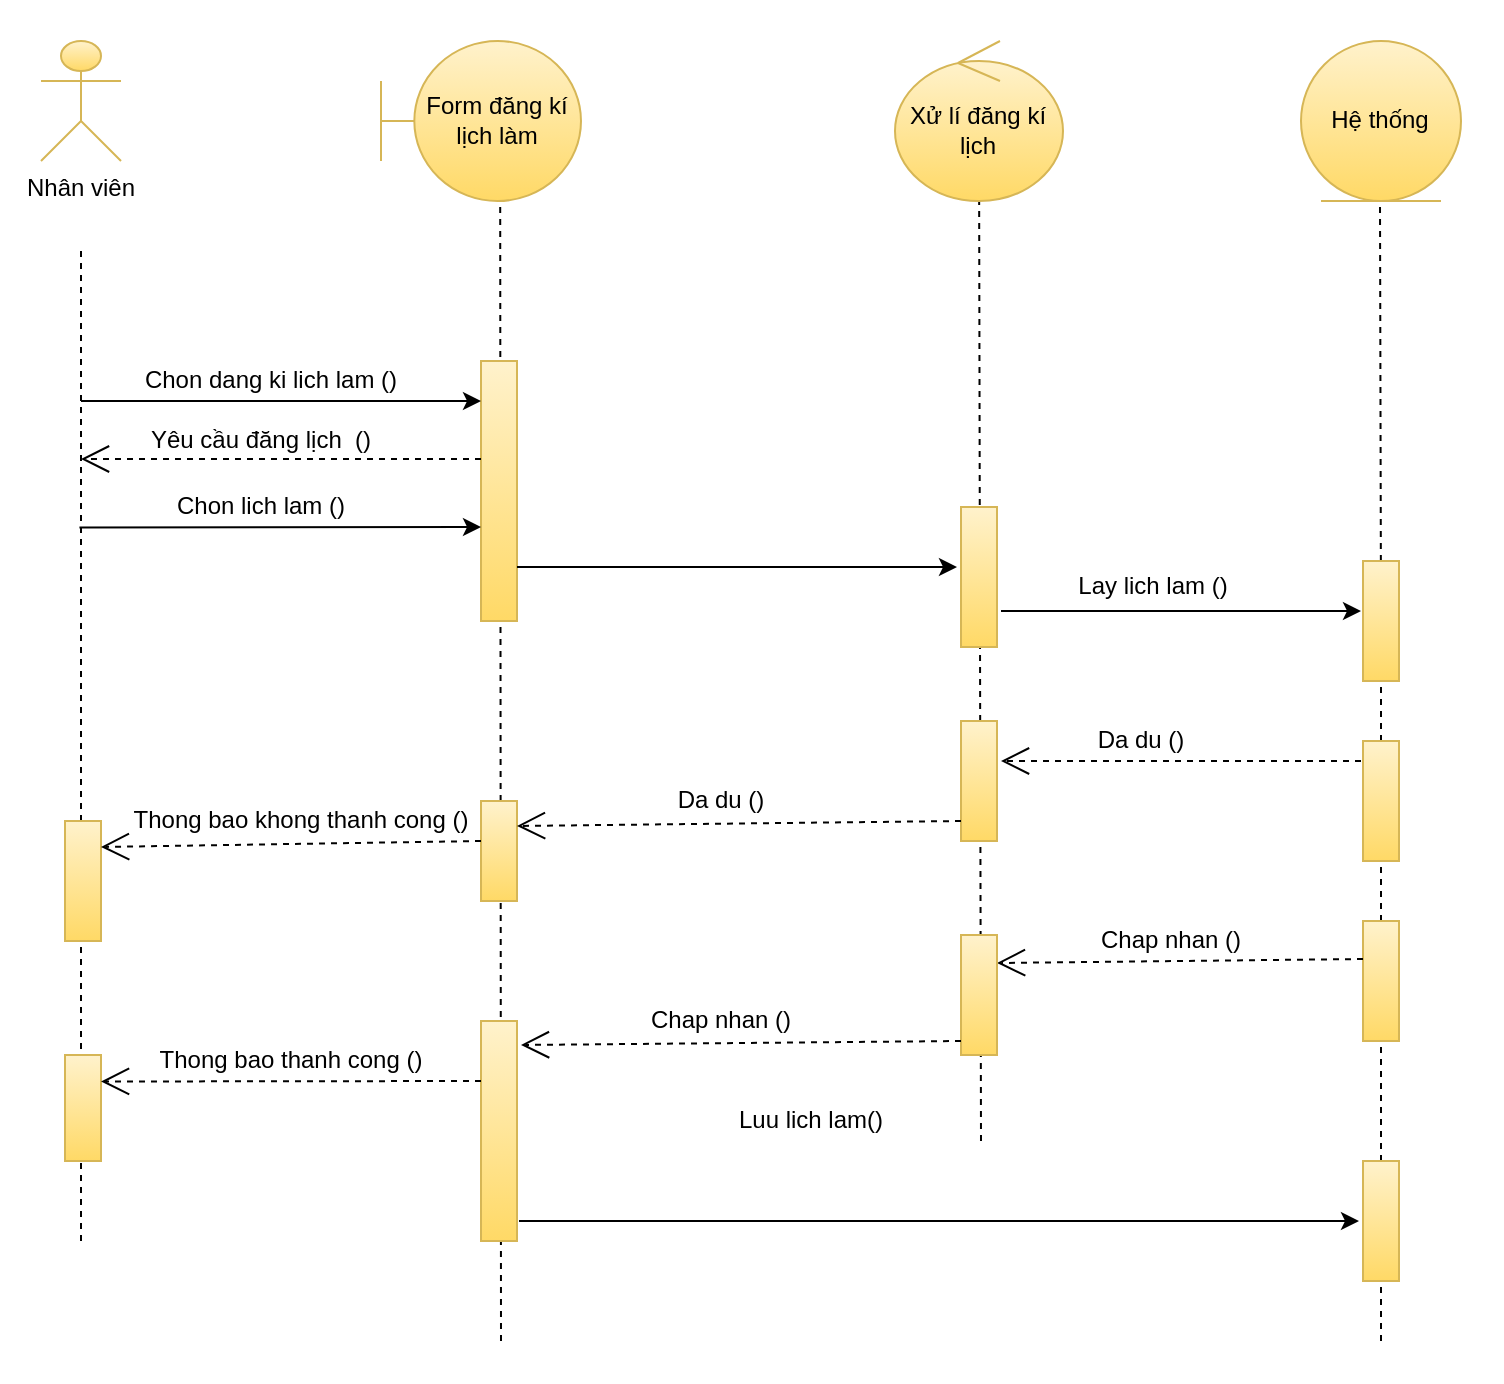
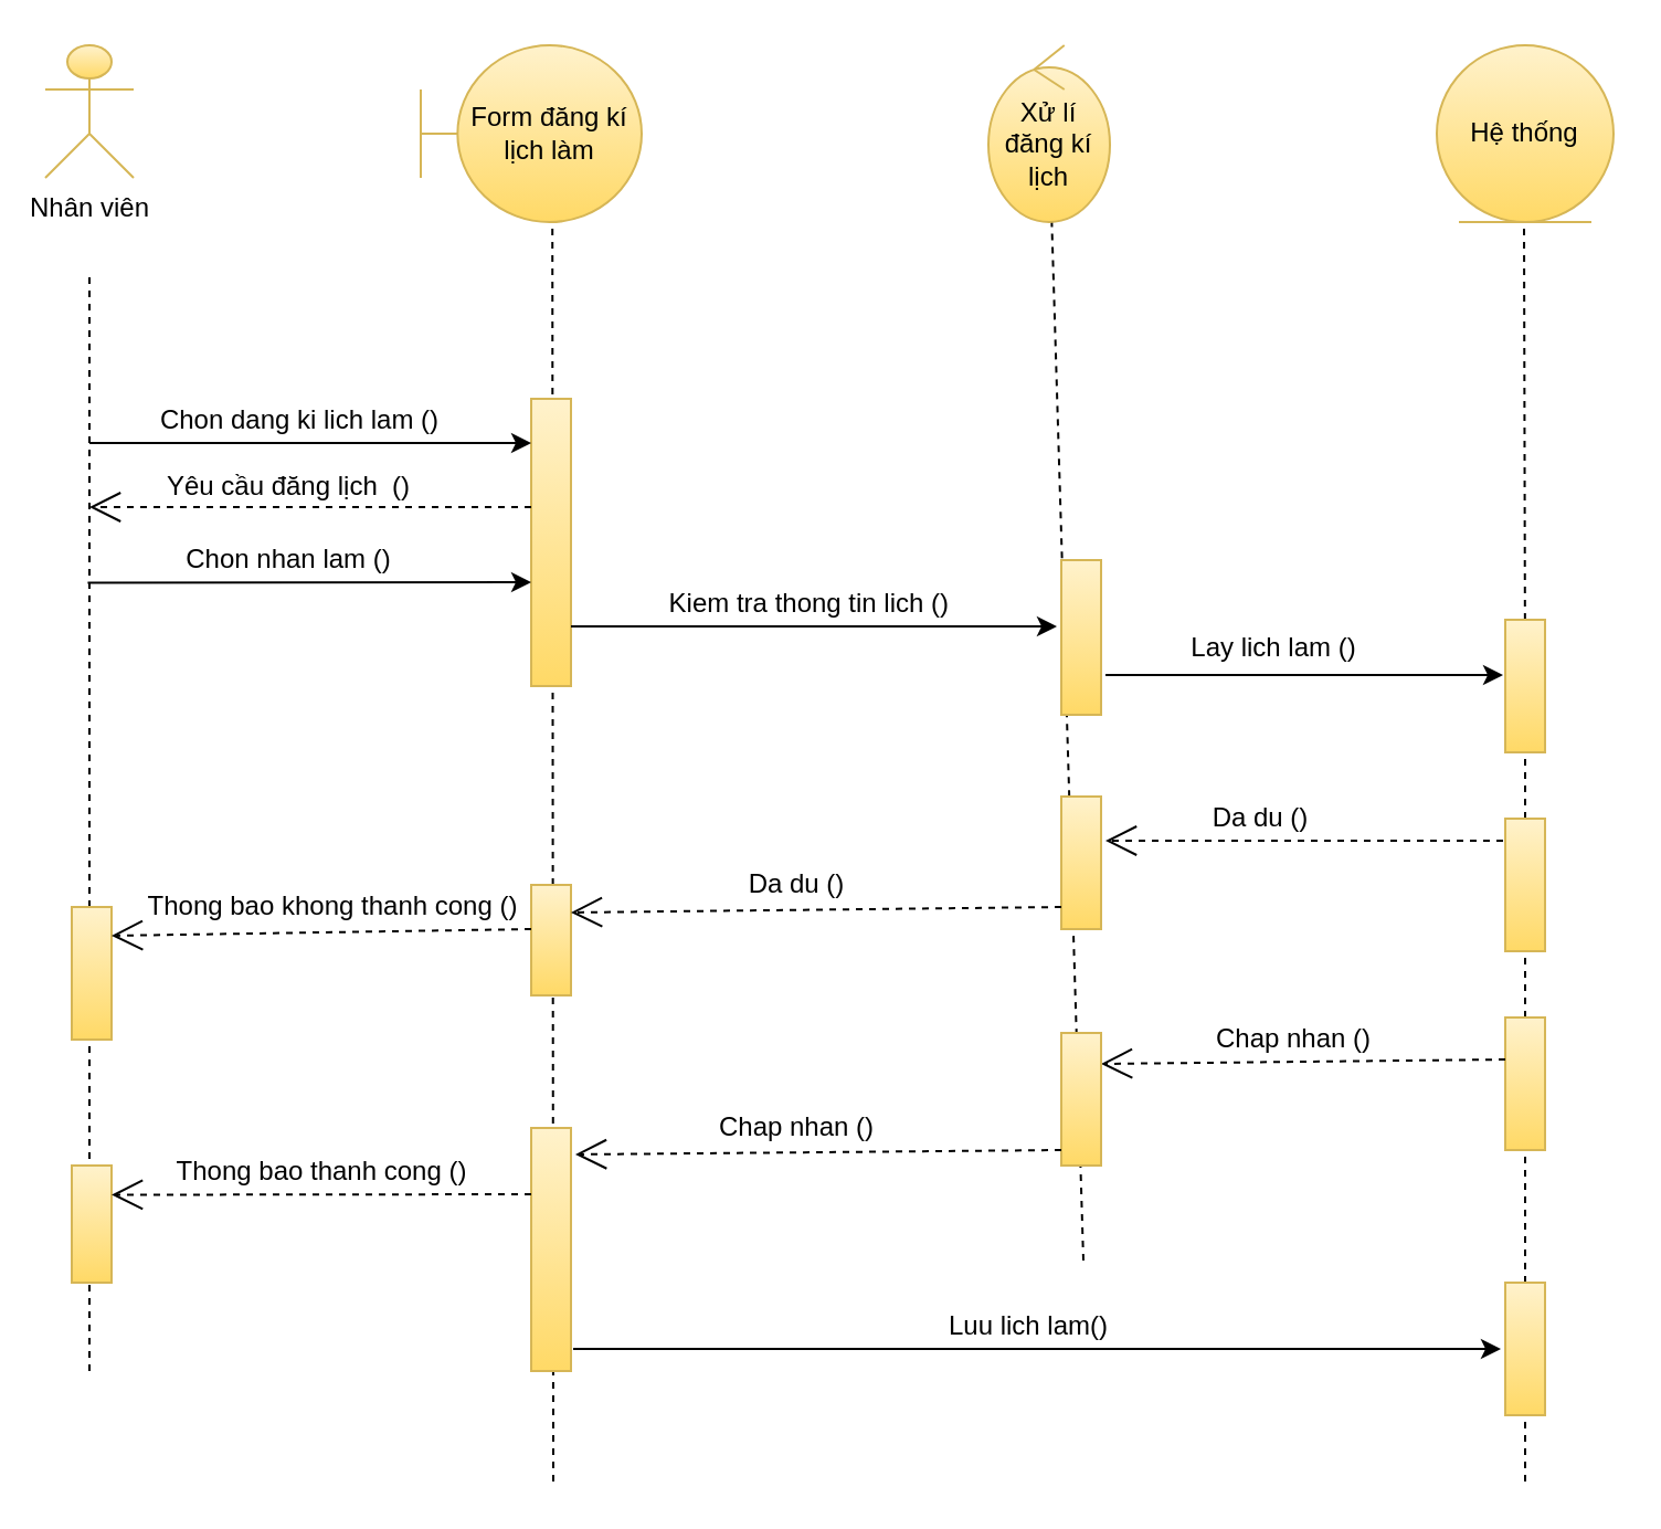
- <mxCell id="7" value="Xử lí đăng kí lịch" style="ellipse;shape=umlControl;whiteSpace=wrap;html=1;gradientColor=#ffd966;fillColor=#fff2cc;strokeColor=#d6b656;" parent="1" vertex="1"><mxGeometry x="447" y="20" width="84" height="80" as="geometry" /></mxCell>
+ <mxCell id="7" value="Xử lí đăng kí lịch" style="ellipse;shape=umlControl;whiteSpace=wrap;html=1;gradientColor=#ffd966;fillColor=#fff2cc;strokeColor=#d6b656;" parent="1" vertex="1"><mxGeometry x="447" y="20" width="55" height="80" as="geometry" /></mxCell>
- <mxCell id="11" value="Chon lich lam ()" style="text;html=1;align=center;verticalAlign=middle;resizable=0;points=[];autosize=1;" parent="1" vertex="1"><mxGeometry x="80" y="243" width="100" height="20" as="geometry" /></mxCell>
+ <mxCell id="11" value="Chon nhan lam ()" style="text;html=1;align=center;verticalAlign=middle;resizable=0;points=[];autosize=1;" parent="1" vertex="1"><mxGeometry x="80" y="243" width="100" height="20" as="geometry" /></mxCell>
+ <mxCell id="13" value="&amp;nbsp;Kiem tra thong tin lich ()" style="text;html=1;align=center;verticalAlign=middle;resizable=0;points=[];autosize=1;" parent="1" vertex="1"><mxGeometry x="289" y="263" width="150" height="20" as="geometry" /></mxCell>
- <mxCell id="41" value="Luu lich lam()" style="text;html=1;align=center;verticalAlign=middle;resizable=0;points=[];autosize=1;" vertex="1" parent="1"><mxGeometry x="360" y="550" width="90" height="20" as="geometry" /></mxCell>
+ <mxCell id="41" value="Luu lich lam()" style="text;html=1;align=center;verticalAlign=middle;resizable=0;points=[];autosize=1;" vertex="1" parent="1"><mxGeometry x="420" y="590" width="90" height="20" as="geometry" /></mxCell>
